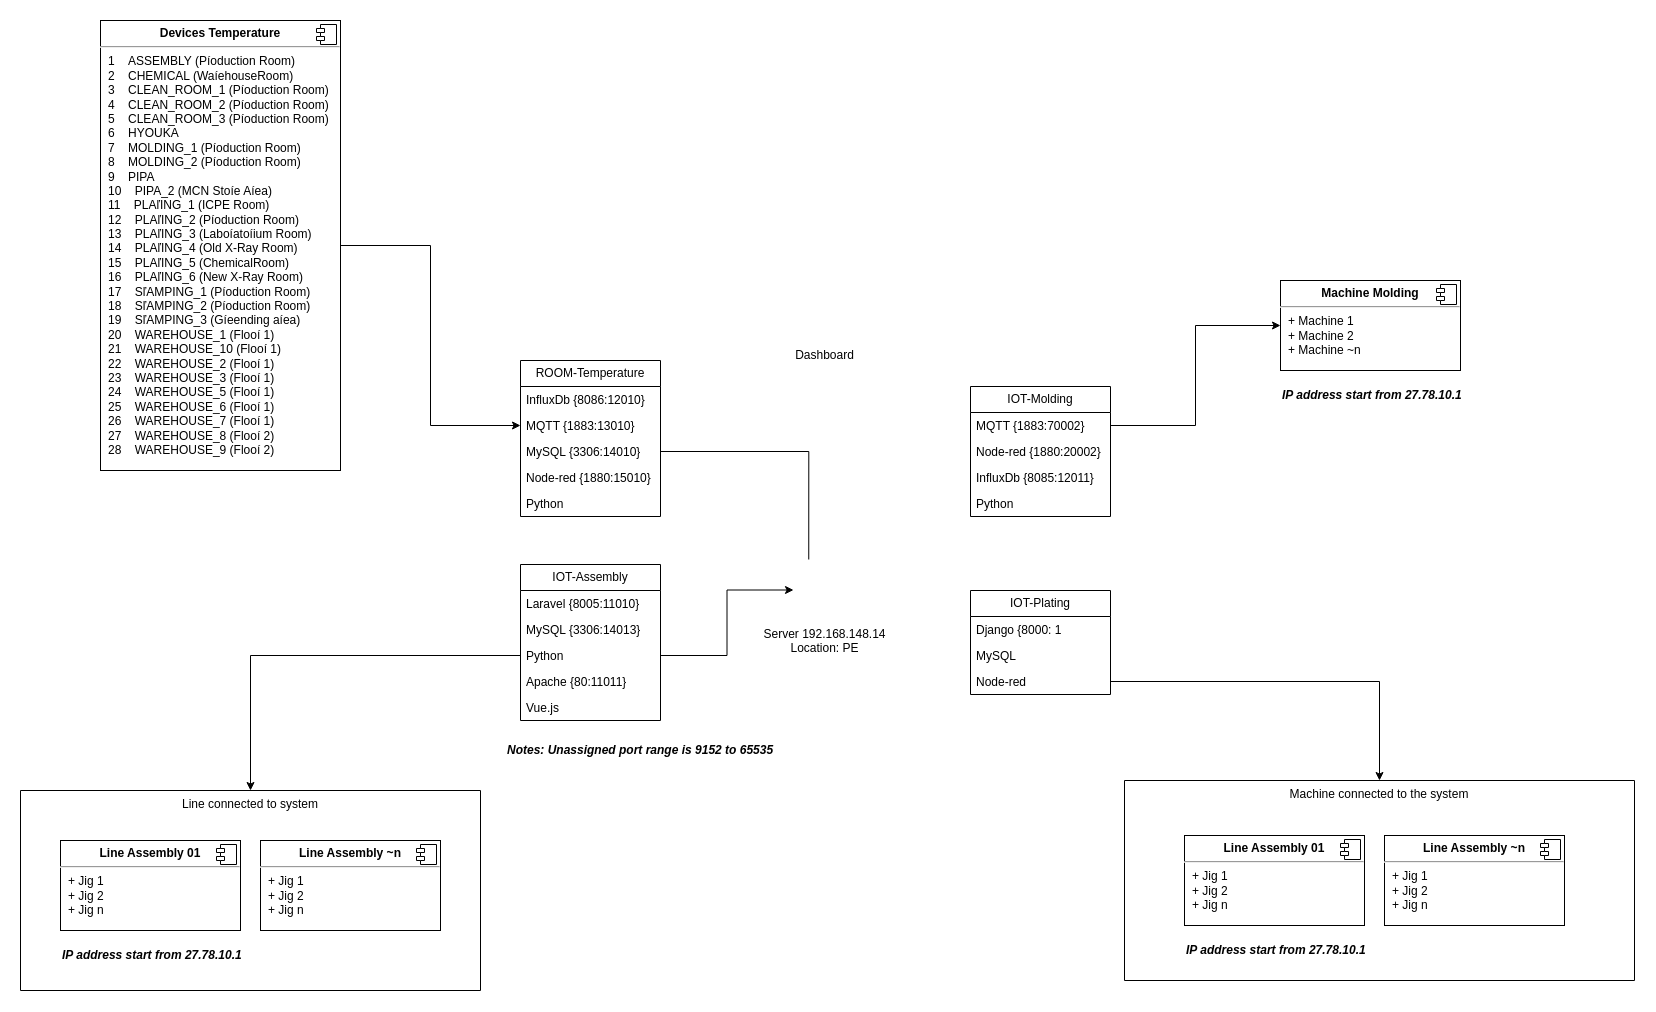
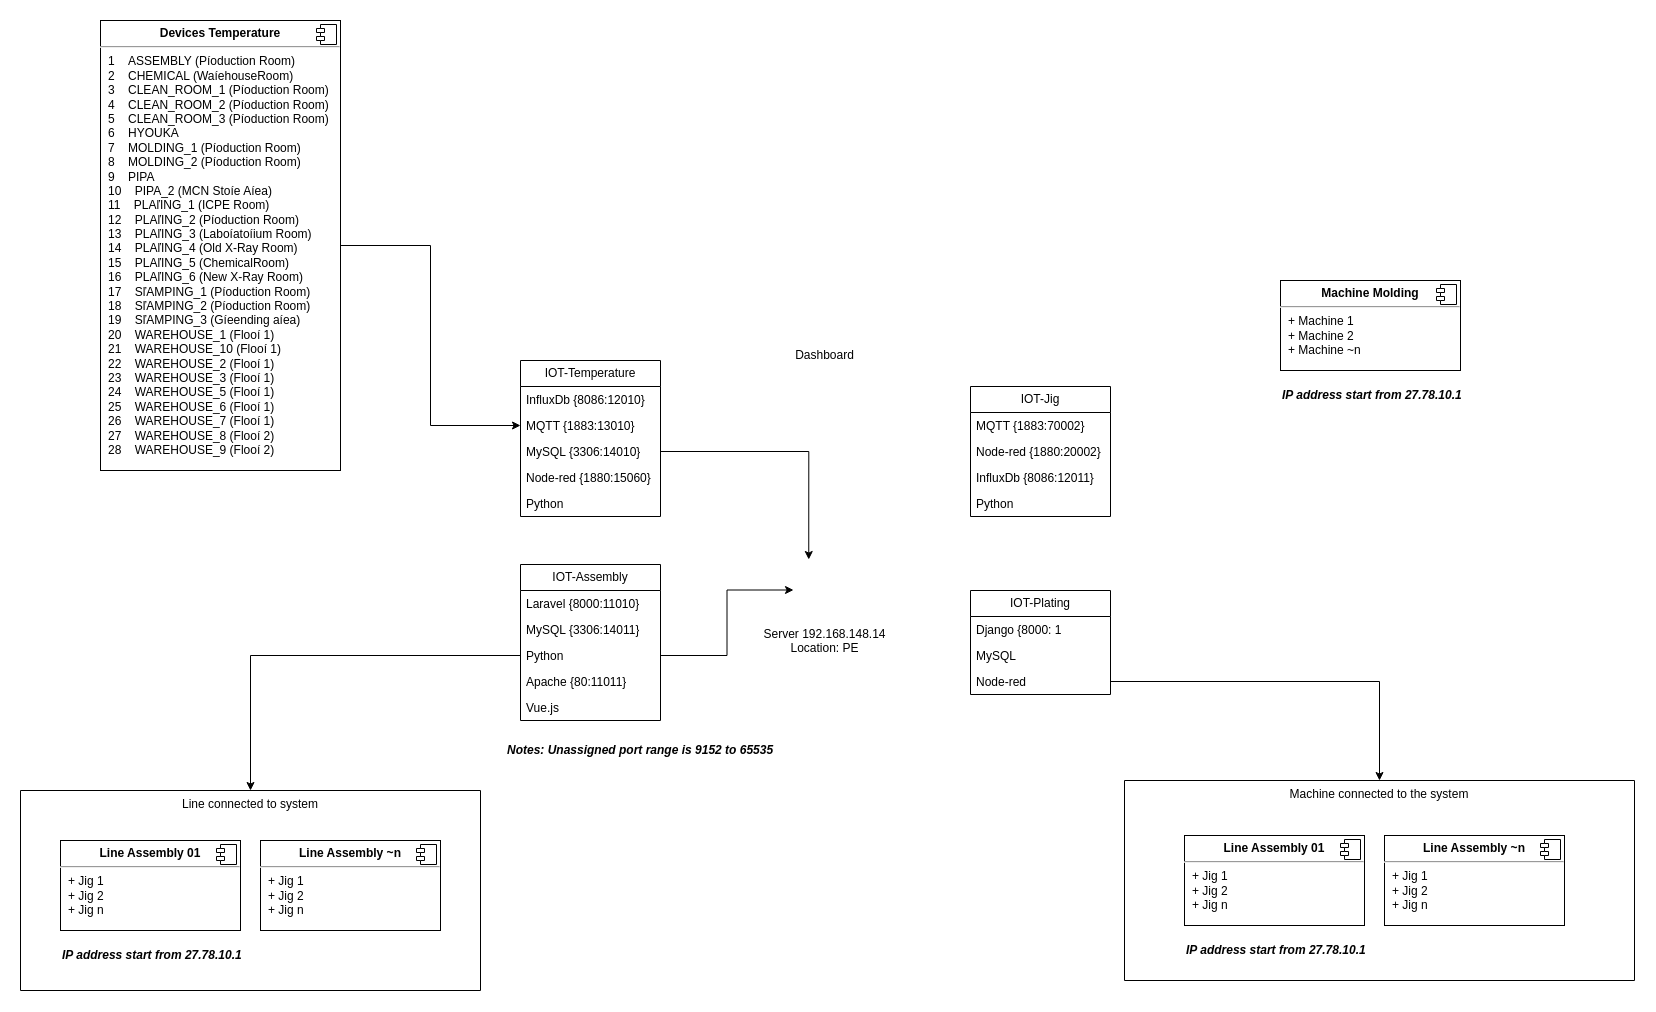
- <mxCell id="2" value="ROOM-Temperature" style="swimlane;fontStyle=0;childLayout=stackLayout;horizontal=1;startSize=26;fillColor=none;horizontalStack=0;resizeParent=1;resizeParentMax=0;resizeLast=0;collapsible=1;marginBottom=0;whiteSpace=wrap;html=1;" vertex="1" parent="1"><mxGeometry x="520" y="360" width="140" height="156" as="geometry" /></mxCell>
+ <mxCell id="2" value="IOT-Temperature" style="swimlane;fontStyle=0;childLayout=stackLayout;horizontal=1;startSize=26;fillColor=none;horizontalStack=0;resizeParent=1;resizeParentMax=0;resizeLast=0;collapsible=1;marginBottom=0;whiteSpace=wrap;html=1;" vertex="1" parent="1"><mxGeometry x="520" y="360" width="140" height="156" as="geometry" /></mxCell>
- <mxCell id="36" style="edgeStyle=orthogonalEdgeStyle;rounded=0;orthogonalLoop=1;jettySize=auto;html=1;entryX=0;entryY=0.5;entryDx=0;entryDy=0;" edge="1" parent="1" source="15" target="33"><mxGeometry relative="1" as="geometry" /></mxCell>
- <mxCell id="14" value="IOT-Molding" style="swimlane;fontStyle=0;childLayout=stackLayout;horizontal=1;startSize=26;fillColor=none;horizontalStack=0;resizeParent=1;resizeParentMax=0;resizeLast=0;collapsible=1;marginBottom=0;whiteSpace=wrap;html=1;" vertex="1" parent="1"><mxGeometry x="970" y="386" width="140" height="130" as="geometry" /></mxCell>
+ <mxCell id="14" value="IOT-Jig" style="swimlane;fontStyle=0;childLayout=stackLayout;horizontal=1;startSize=26;fillColor=none;horizontalStack=0;resizeParent=1;resizeParentMax=0;resizeLast=0;collapsible=1;marginBottom=0;whiteSpace=wrap;html=1;" vertex="1" parent="1"><mxGeometry x="970" y="386" width="140" height="130" as="geometry" /></mxCell>
- <mxCell id="6" value="Node-red {1880:15010}" style="text;strokeColor=none;fillColor=none;align=left;verticalAlign=top;spacingLeft=4;spacingRight=4;overflow=hidden;rotatable=0;points=[[0,0.5],[1,0.5]];portConstraint=eastwest;whiteSpace=wrap;html=1;" vertex="1" parent="2"><mxGeometry y="104" width="140" height="26" as="geometry" /></mxCell>
+ <mxCell id="6" value="Node-red {1880:15060}" style="text;strokeColor=none;fillColor=none;align=left;verticalAlign=top;spacingLeft=4;spacingRight=4;overflow=hidden;rotatable=0;points=[[0,0.5],[1,0.5]];portConstraint=eastwest;whiteSpace=wrap;html=1;" vertex="1" parent="2"><mxGeometry y="104" width="140" height="26" as="geometry" /></mxCell>
- <mxCell id="17" value="InfluxDb {8085:12011}" style="text;strokeColor=none;fillColor=none;align=left;verticalAlign=top;spacingLeft=4;spacingRight=4;overflow=hidden;rotatable=0;points=[[0,0.5],[1,0.5]];portConstraint=eastwest;whiteSpace=wrap;html=1;" vertex="1" parent="14"><mxGeometry y="78" width="140" height="26" as="geometry" /></mxCell>
+ <mxCell id="17" value="InfluxDb {8086:12011}" style="text;strokeColor=none;fillColor=none;align=left;verticalAlign=top;spacingLeft=4;spacingRight=4;overflow=hidden;rotatable=0;points=[[0,0.5],[1,0.5]];portConstraint=eastwest;whiteSpace=wrap;html=1;" vertex="1" parent="14"><mxGeometry y="78" width="140" height="26" as="geometry" /></mxCell>
- <mxCell id="25" style="edgeStyle=orthogonalEdgeStyle;rounded=0;orthogonalLoop=1;jettySize=auto;html=1;entryX=0.25;entryY=0;entryDx=0;entryDy=0;endArrow=none;" edge="1" parent="1" source="5" target="23"><mxGeometry relative="1" as="geometry" /></mxCell>
+ <mxCell id="25" style="edgeStyle=orthogonalEdgeStyle;rounded=0;orthogonalLoop=1;jettySize=auto;html=1;entryX=0.25;entryY=0;entryDx=0;entryDy=0;" edge="1" parent="1" source="5" target="23"><mxGeometry relative="1" as="geometry" /></mxCell>
- <mxCell id="9" value="Laravel {8005:11010}" style="text;strokeColor=none;fillColor=none;align=left;verticalAlign=top;spacingLeft=4;spacingRight=4;overflow=hidden;rotatable=0;points=[[0,0.5],[1,0.5]];portConstraint=eastwest;whiteSpace=wrap;html=1;" vertex="1" parent="8"><mxGeometry y="26" width="140" height="26" as="geometry" /></mxCell>
+ <mxCell id="9" value="Laravel {8000:11010}" style="text;strokeColor=none;fillColor=none;align=left;verticalAlign=top;spacingLeft=4;spacingRight=4;overflow=hidden;rotatable=0;points=[[0,0.5],[1,0.5]];portConstraint=eastwest;whiteSpace=wrap;html=1;" vertex="1" parent="8"><mxGeometry y="26" width="140" height="26" as="geometry" /></mxCell>
- <mxCell id="10" value="MySQL {3306:14013}" style="text;strokeColor=none;fillColor=none;align=left;verticalAlign=top;spacingLeft=4;spacingRight=4;overflow=hidden;rotatable=0;points=[[0,0.5],[1,0.5]];portConstraint=eastwest;whiteSpace=wrap;html=1;" vertex="1" parent="8"><mxGeometry y="52" width="140" height="26" as="geometry" /></mxCell>
+ <mxCell id="10" value="MySQL {3306:14011}" style="text;strokeColor=none;fillColor=none;align=left;verticalAlign=top;spacingLeft=4;spacingRight=4;overflow=hidden;rotatable=0;points=[[0,0.5],[1,0.5]];portConstraint=eastwest;whiteSpace=wrap;html=1;" vertex="1" parent="8"><mxGeometry y="52" width="140" height="26" as="geometry" /></mxCell>
